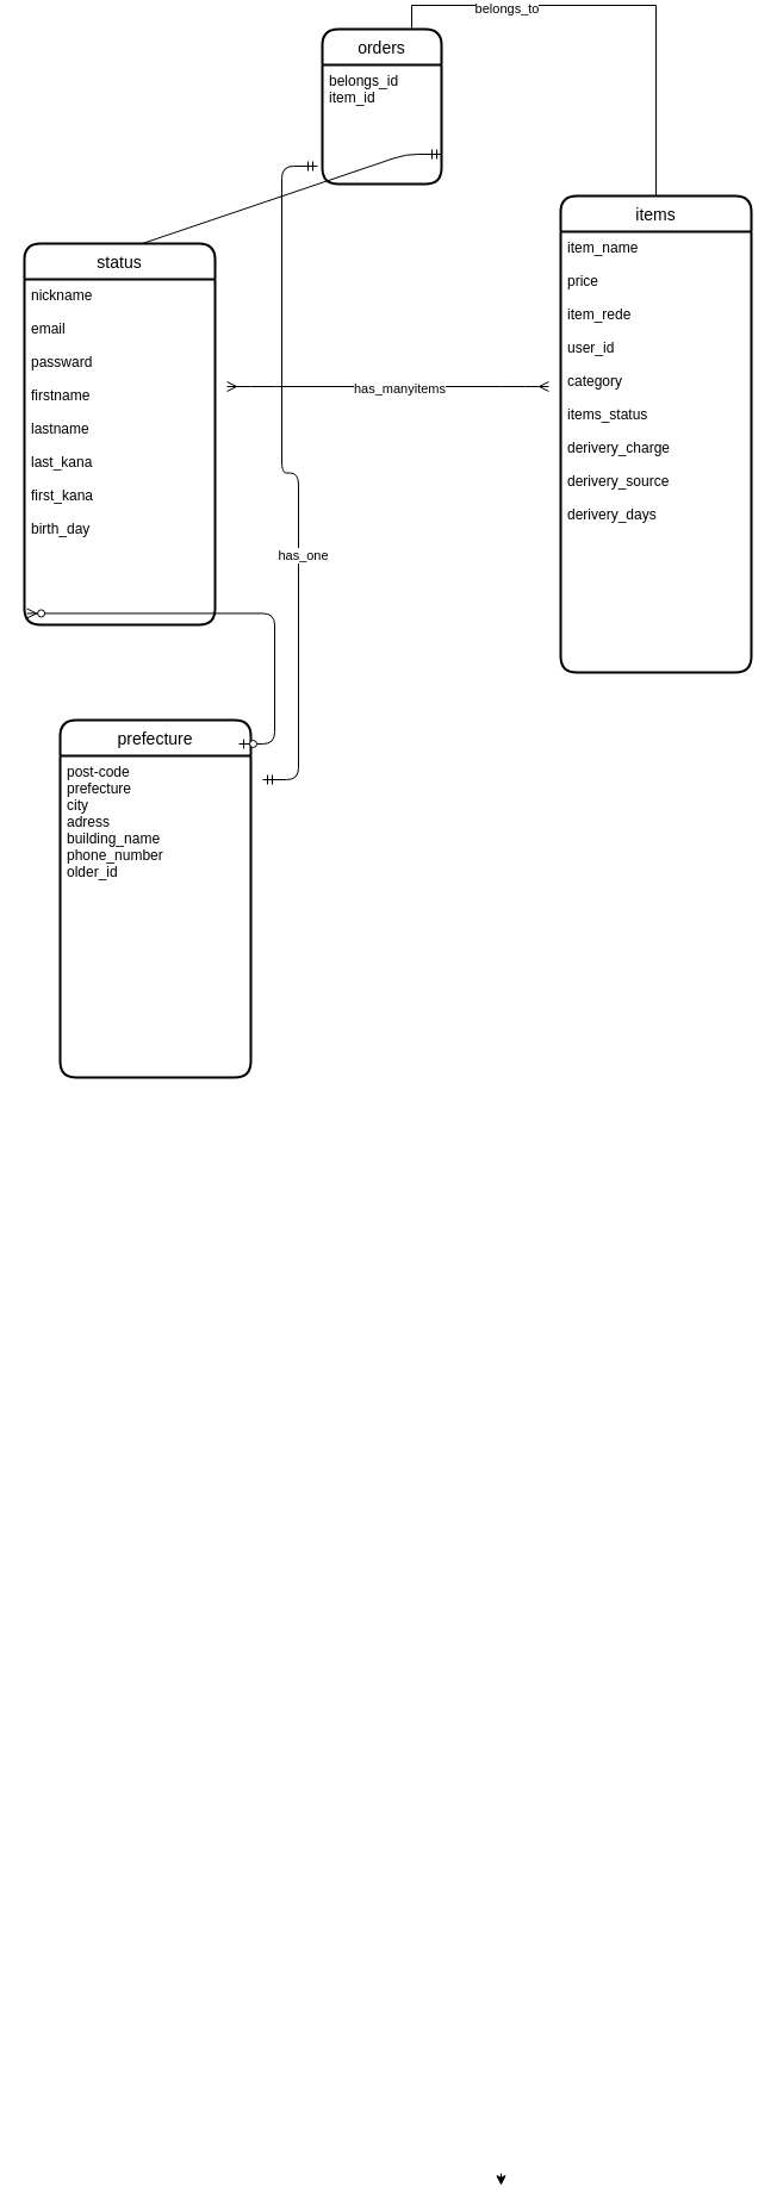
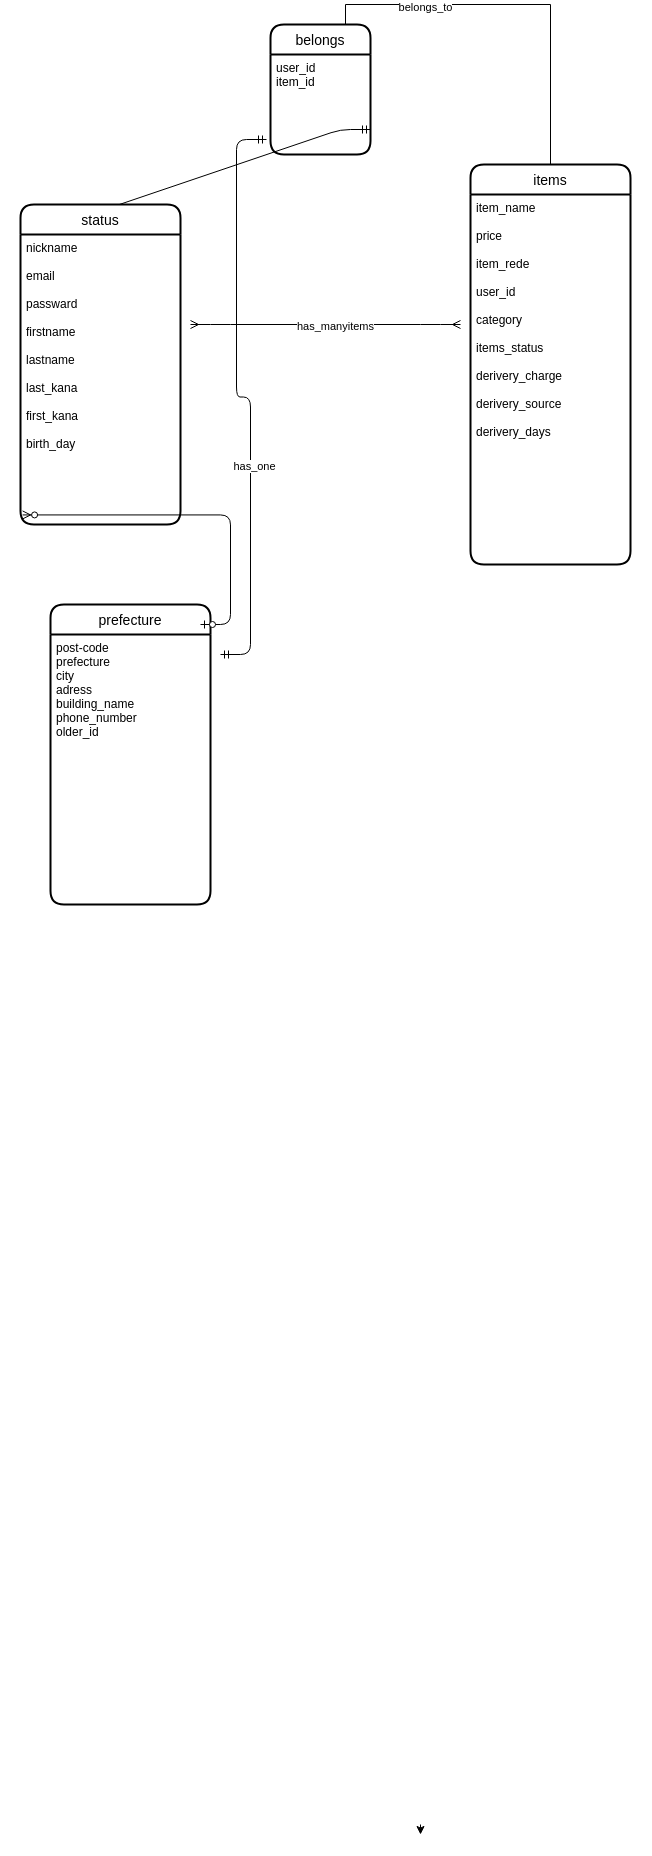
- <mxCell id="15" value="orders" style="swimlane;childLayout=stackLayout;horizontal=1;startSize=30;horizontalStack=0;rounded=1;fontSize=14;fontStyle=0;strokeWidth=2;resizeParent=0;resizeLast=1;shadow=0;dashed=0;align=center;" parent="1" vertex="1"><mxGeometry x="270" y="20" width="100" height="130" as="geometry" /></mxCell>
+ <mxCell id="15" value="belongs" style="swimlane;childLayout=stackLayout;horizontal=1;startSize=30;horizontalStack=0;rounded=1;fontSize=14;fontStyle=0;strokeWidth=2;resizeParent=0;resizeLast=1;shadow=0;dashed=0;align=center;" parent="1" vertex="1"><mxGeometry x="270" y="20" width="100" height="130" as="geometry" /></mxCell>
- <mxCell id="16" value="belongs_id&#10;item_id" style="align=left;strokeColor=none;fillColor=none;spacingLeft=4;fontSize=12;verticalAlign=top;resizable=0;rotatable=0;part=1;" parent="15" vertex="1"><mxGeometry y="30" width="100" height="100" as="geometry" /></mxCell>
+ <mxCell id="16" value="user_id&#10;item_id" style="align=left;strokeColor=none;fillColor=none;spacingLeft=4;fontSize=12;verticalAlign=top;resizable=0;rotatable=0;part=1;" parent="15" vertex="1"><mxGeometry y="30" width="100" height="100" as="geometry" /></mxCell>
